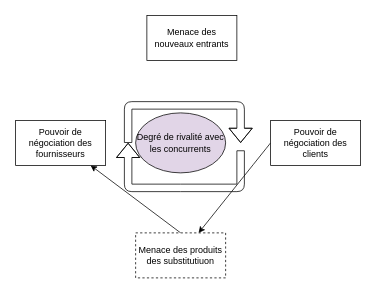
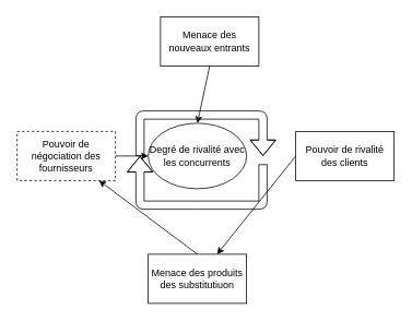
+ <mxCell id="9" style="edgeStyle=none;html=1;exitX=0.5;exitY=1;exitDx=0;exitDy=0;entryX=0.5;entryY=0;entryDx=0;entryDy=0;" edge="1" parent="1" source="10" target="2"><mxGeometry relative="1" as="geometry" /></mxCell>
- <mxCell id="8" value="Pouvoir de négociation des fournisseurs" style="rounded=0;whiteSpace=wrap;html=1;" vertex="1" parent="1"><mxGeometry x="20" y="160" width="120" height="60" as="geometry" /></mxCell>
+ <mxCell id="8" value="Pouvoir de négociation des fournisseurs" style="rounded=0;whiteSpace=wrap;html=1;dashed=1;" vertex="1" parent="1"><mxGeometry x="20" y="160" width="120" height="60" as="geometry" /></mxCell>
+ <mxCell id="7" style="edgeStyle=none;html=1;exitX=1;exitY=0.5;exitDx=0;exitDy=0;entryX=0;entryY=0.5;entryDx=0;entryDy=0;" edge="1" parent="1" source="8" target="2"><mxGeometry relative="1" as="geometry" /></mxCell>
- <mxCell id="2" value="Degré de rivalité avec les concurrents" style="ellipse;whiteSpace=wrap;html=1;fillColor=#e1d5e7;" vertex="1" parent="1"><mxGeometry x="180" y="150" width="120" height="80" as="geometry" /></mxCell>
+ <mxCell id="2" value="Degré de rivalité avec les concurrents" style="ellipse;whiteSpace=wrap;html=1;" vertex="1" parent="1"><mxGeometry x="180" y="150" width="120" height="80" as="geometry" /></mxCell>
- <mxCell id="6" value="Pouvoir de négociation des clients" style="rounded=0;whiteSpace=wrap;html=1;" vertex="1" parent="1"><mxGeometry x="360" y="160" width="120" height="60" as="geometry" /></mxCell>
+ <mxCell id="6" value="Pouvoir de rivalité des clients" style="rounded=0;whiteSpace=wrap;html=1;" vertex="1" parent="1"><mxGeometry x="360" y="160" width="120" height="60" as="geometry" /></mxCell>
- <mxCell id="4" value="Menace des produits des substitutiuon" style="rounded=0;whiteSpace=wrap;html=1;dashed=1;" vertex="1" parent="1"><mxGeometry x="180" y="310" width="120" height="60" as="geometry" /></mxCell>
+ <mxCell id="4" value="Menace des produits des substitutiuon" style="rounded=0;whiteSpace=wrap;html=1;" vertex="1" parent="1"><mxGeometry x="180" y="310" width="120" height="60" as="geometry" /></mxCell>
